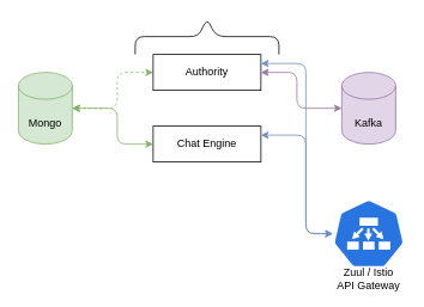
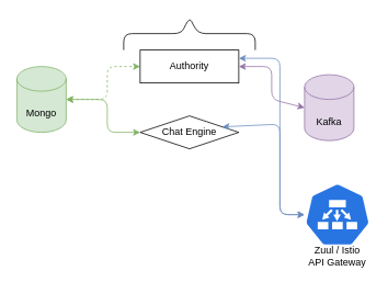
- <mxCell id="8" value="&lt;font style=&quot;font-size: 12px&quot;&gt;Kafka&lt;/font&gt;" style="shape=cylinder3;whiteSpace=wrap;html=1;boundedLbl=1;backgroundOutline=1;size=15;fontSize=24;fillColor=#e1d5e7;strokeColor=#9673a6;" vertex="1" parent="1"><mxGeometry x="380" y="80" width="60" height="80" as="geometry" /></mxCell>
+ <mxCell id="8" value="&lt;font style=&quot;font-size: 12px&quot;&gt;Kafka&lt;/font&gt;" style="shape=cylinder3;whiteSpace=wrap;html=1;boundedLbl=1;backgroundOutline=1;size=15;fontSize=24;fillColor=#e1d5e7;strokeColor=#9673a6;" vertex="1" parent="1"><mxGeometry x="370" y="90" width="60" height="80" as="geometry" /></mxCell>
- <mxCell id="3" value="Chat Engine" style="rounded=0;whiteSpace=wrap;html=1;" vertex="1" parent="1"><mxGeometry x="170" y="140" width="120" height="40" as="geometry" /></mxCell>
+ <mxCell id="3" value="Chat Engine" style="rhombus;whiteSpace=wrap;html=1;" vertex="1" parent="1"><mxGeometry x="170" y="140" width="120" height="40" as="geometry" /></mxCell>
